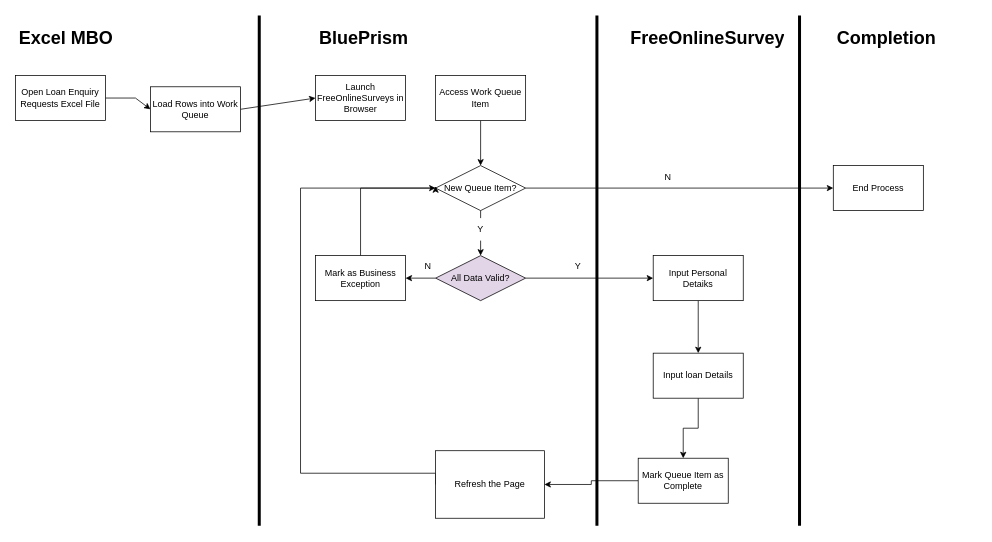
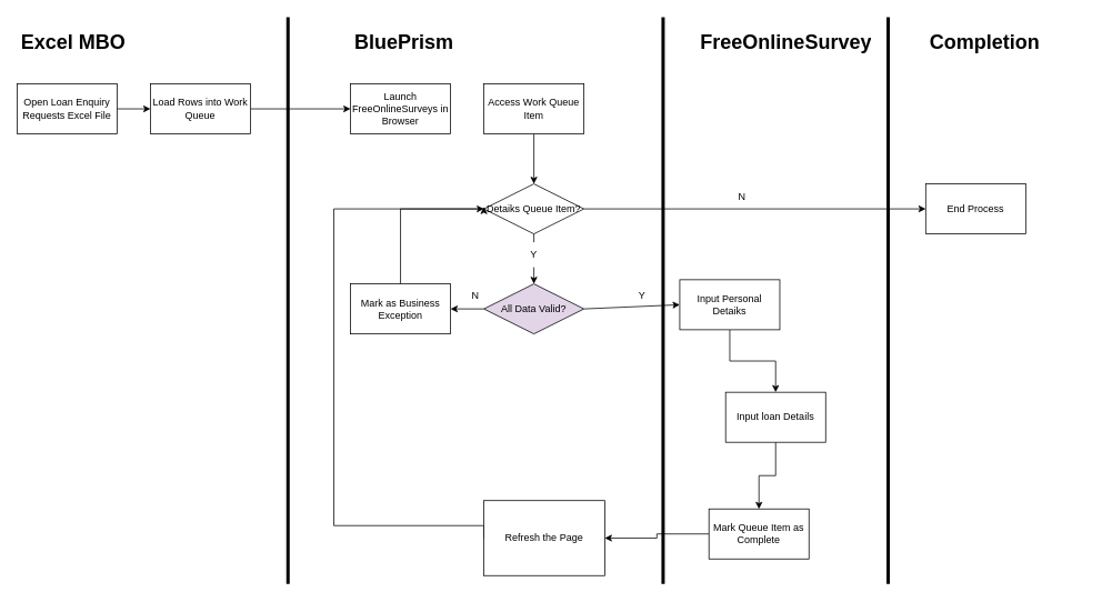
- <mxCell id="5" value="Load Rows into Work Queue" style="rounded=0;whiteSpace=wrap;html=1;" parent="1" vertex="1"><mxGeometry x="200" y="115" width="120" height="60" as="geometry" /></mxCell>
+ <mxCell id="5" value="Load Rows into Work Queue" style="rounded=0;whiteSpace=wrap;html=1;" parent="1" vertex="1"><mxGeometry x="180" y="100" width="120" height="60" as="geometry" /></mxCell>
- <mxCell id="11" value="New Queue Item?" style="rhombus;whiteSpace=wrap;html=1;" parent="1" vertex="1"><mxGeometry x="580" y="220" width="120" height="60" as="geometry" /></mxCell>
+ <mxCell id="11" value="Detaiks Queue Item?" style="rhombus;whiteSpace=wrap;html=1;" parent="1" vertex="1"><mxGeometry x="580" y="220" width="120" height="60" as="geometry" /></mxCell>
- <mxCell id="22" value="Input Personal Detaiks" style="rounded=0;whiteSpace=wrap;html=1;" parent="1" vertex="1"><mxGeometry x="870" y="340" width="120" height="60" as="geometry" /></mxCell>
+ <mxCell id="22" value="Input Personal Detaiks" style="rounded=0;whiteSpace=wrap;html=1;" parent="1" vertex="1"><mxGeometry x="815" y="335" width="120" height="60" as="geometry" /></mxCell>
